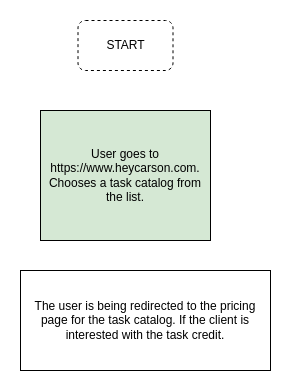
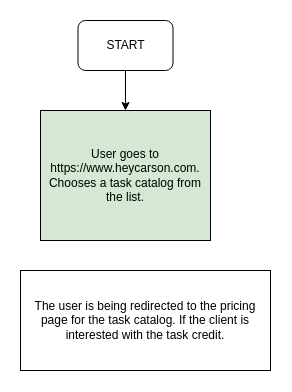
- <mxCell id="4" value="START" style="rounded=1;whiteSpace=wrap;html=1;dashed=1;" vertex="1" parent="1"><mxGeometry x="77.5" y="20" width="95" height="50" as="geometry" /></mxCell>
+ <mxCell id="4" value="START" style="rounded=1;whiteSpace=wrap;html=1;" vertex="1" parent="1"><mxGeometry x="77.5" y="20" width="95" height="50" as="geometry" /></mxCell>
+ <mxCell id="3" style="edgeStyle=orthogonalEdgeStyle;rounded=0;orthogonalLoop=1;jettySize=auto;html=1;exitX=0.5;exitY=1;exitDx=0;exitDy=0;entryX=0.5;entryY=0;entryDx=0;entryDy=0;" edge="1" parent="1" source="4" target="2"><mxGeometry relative="1" as="geometry" /></mxCell>
